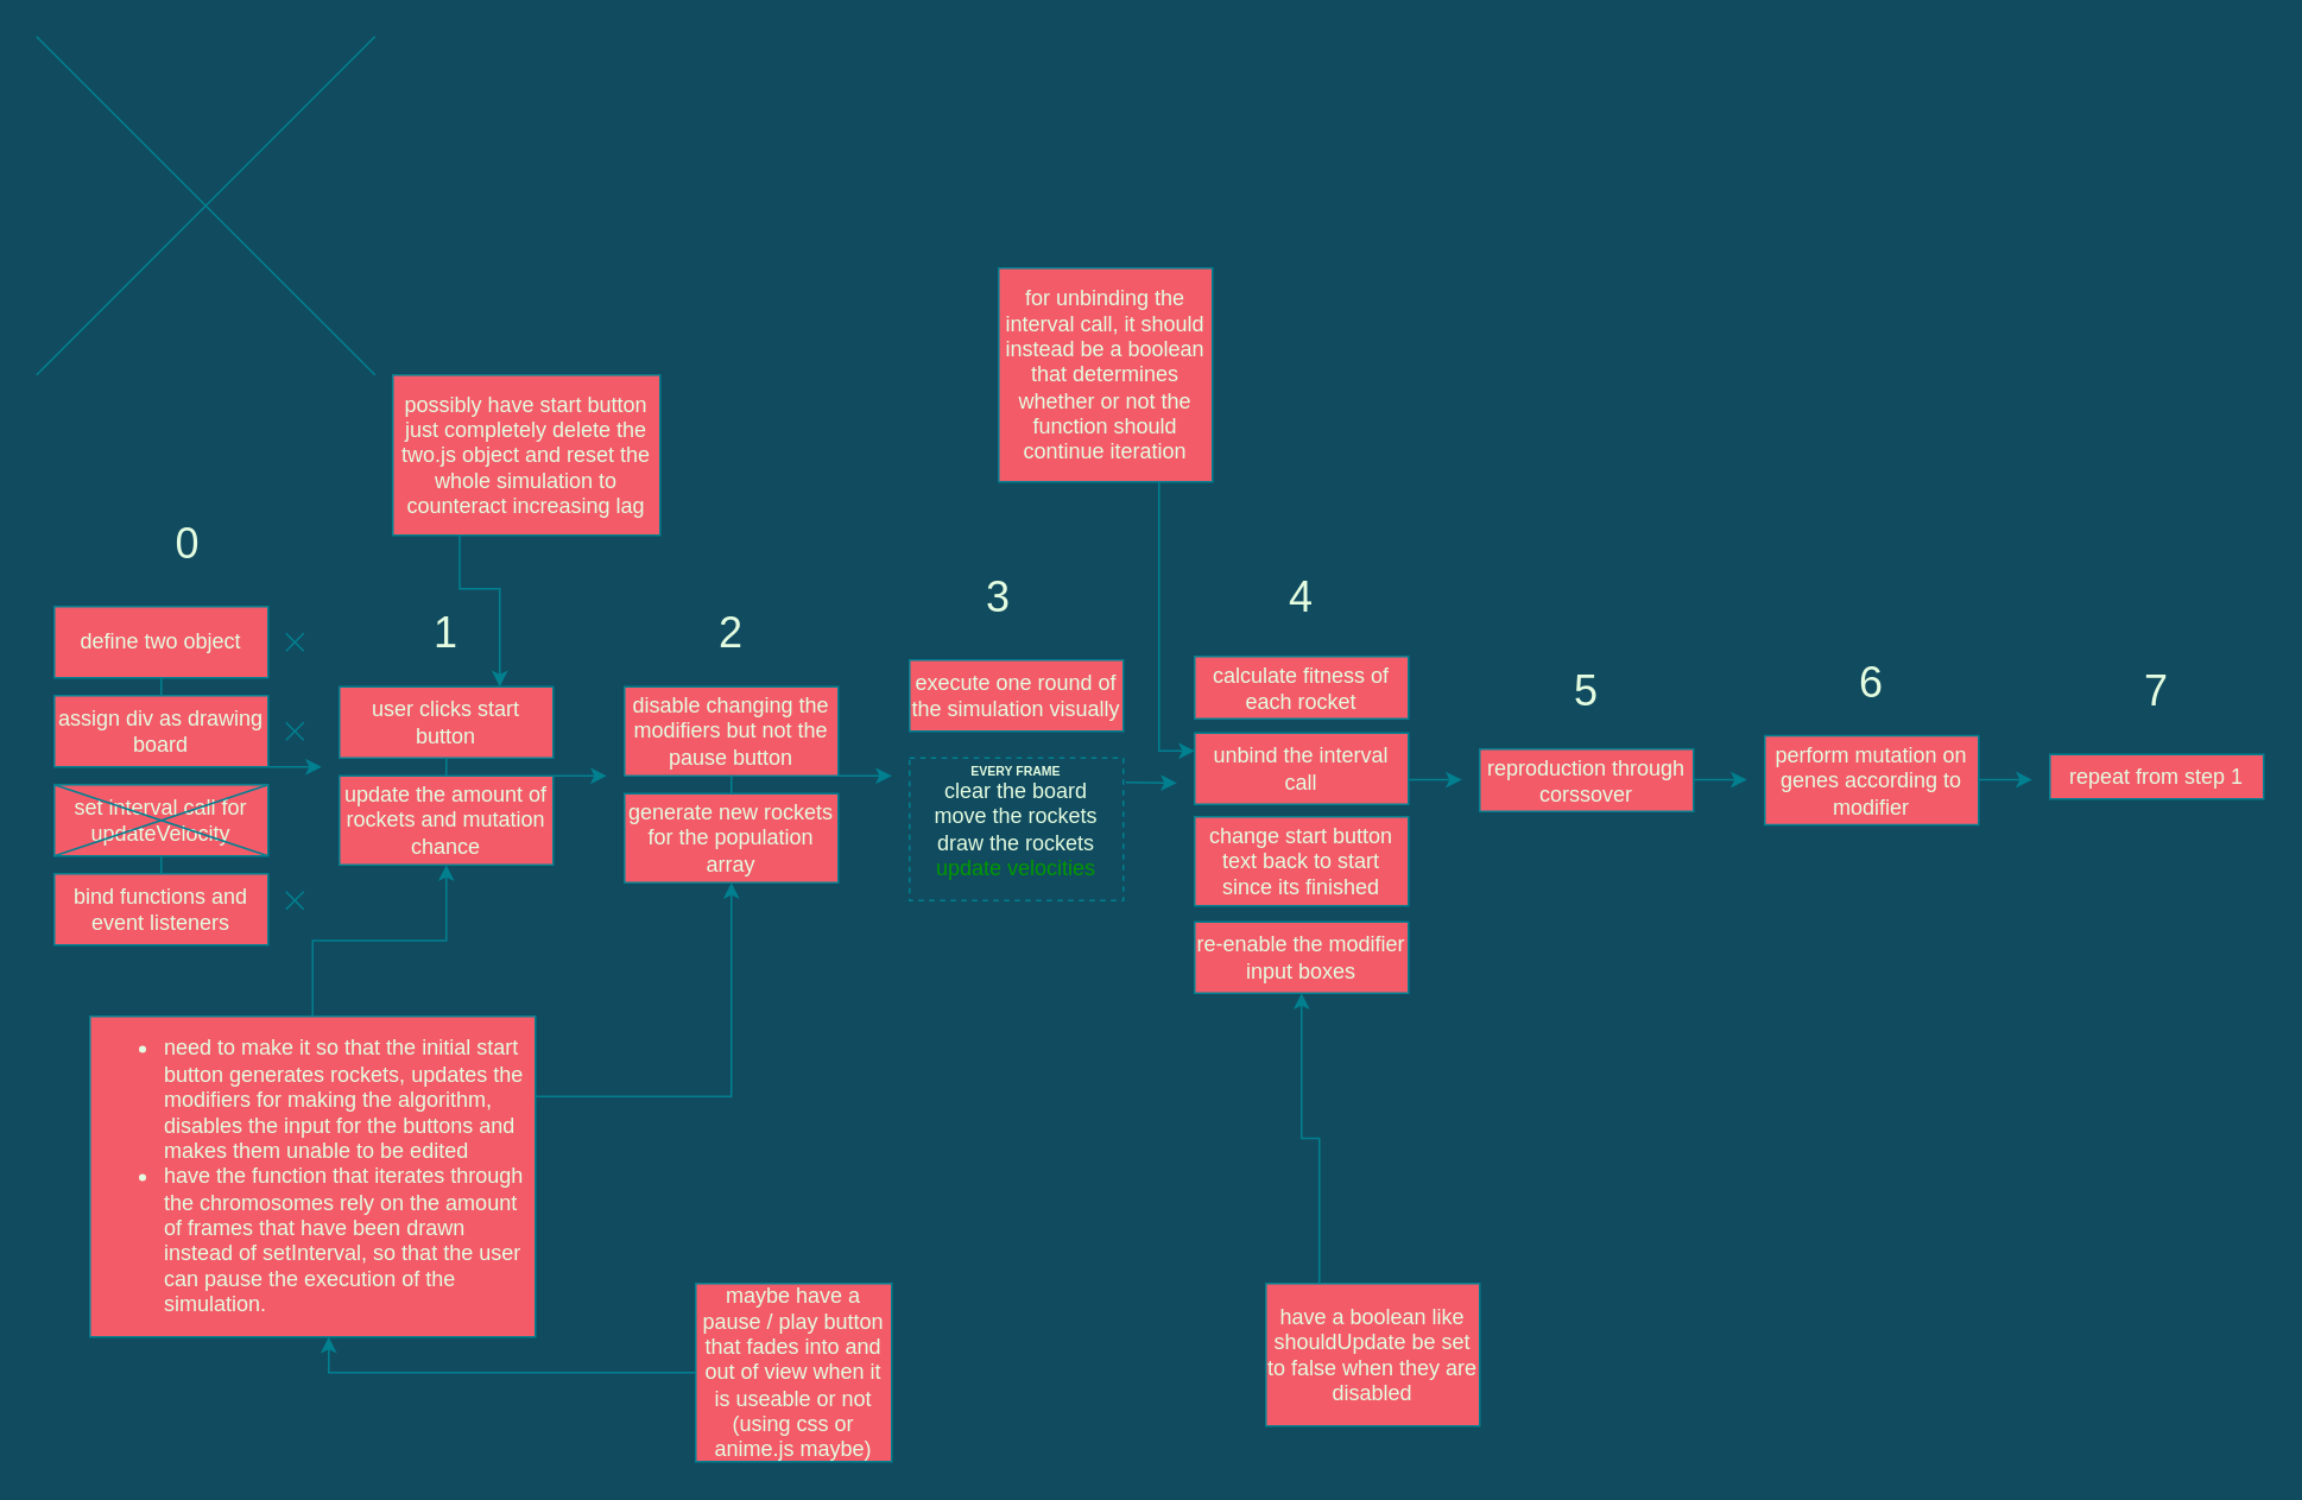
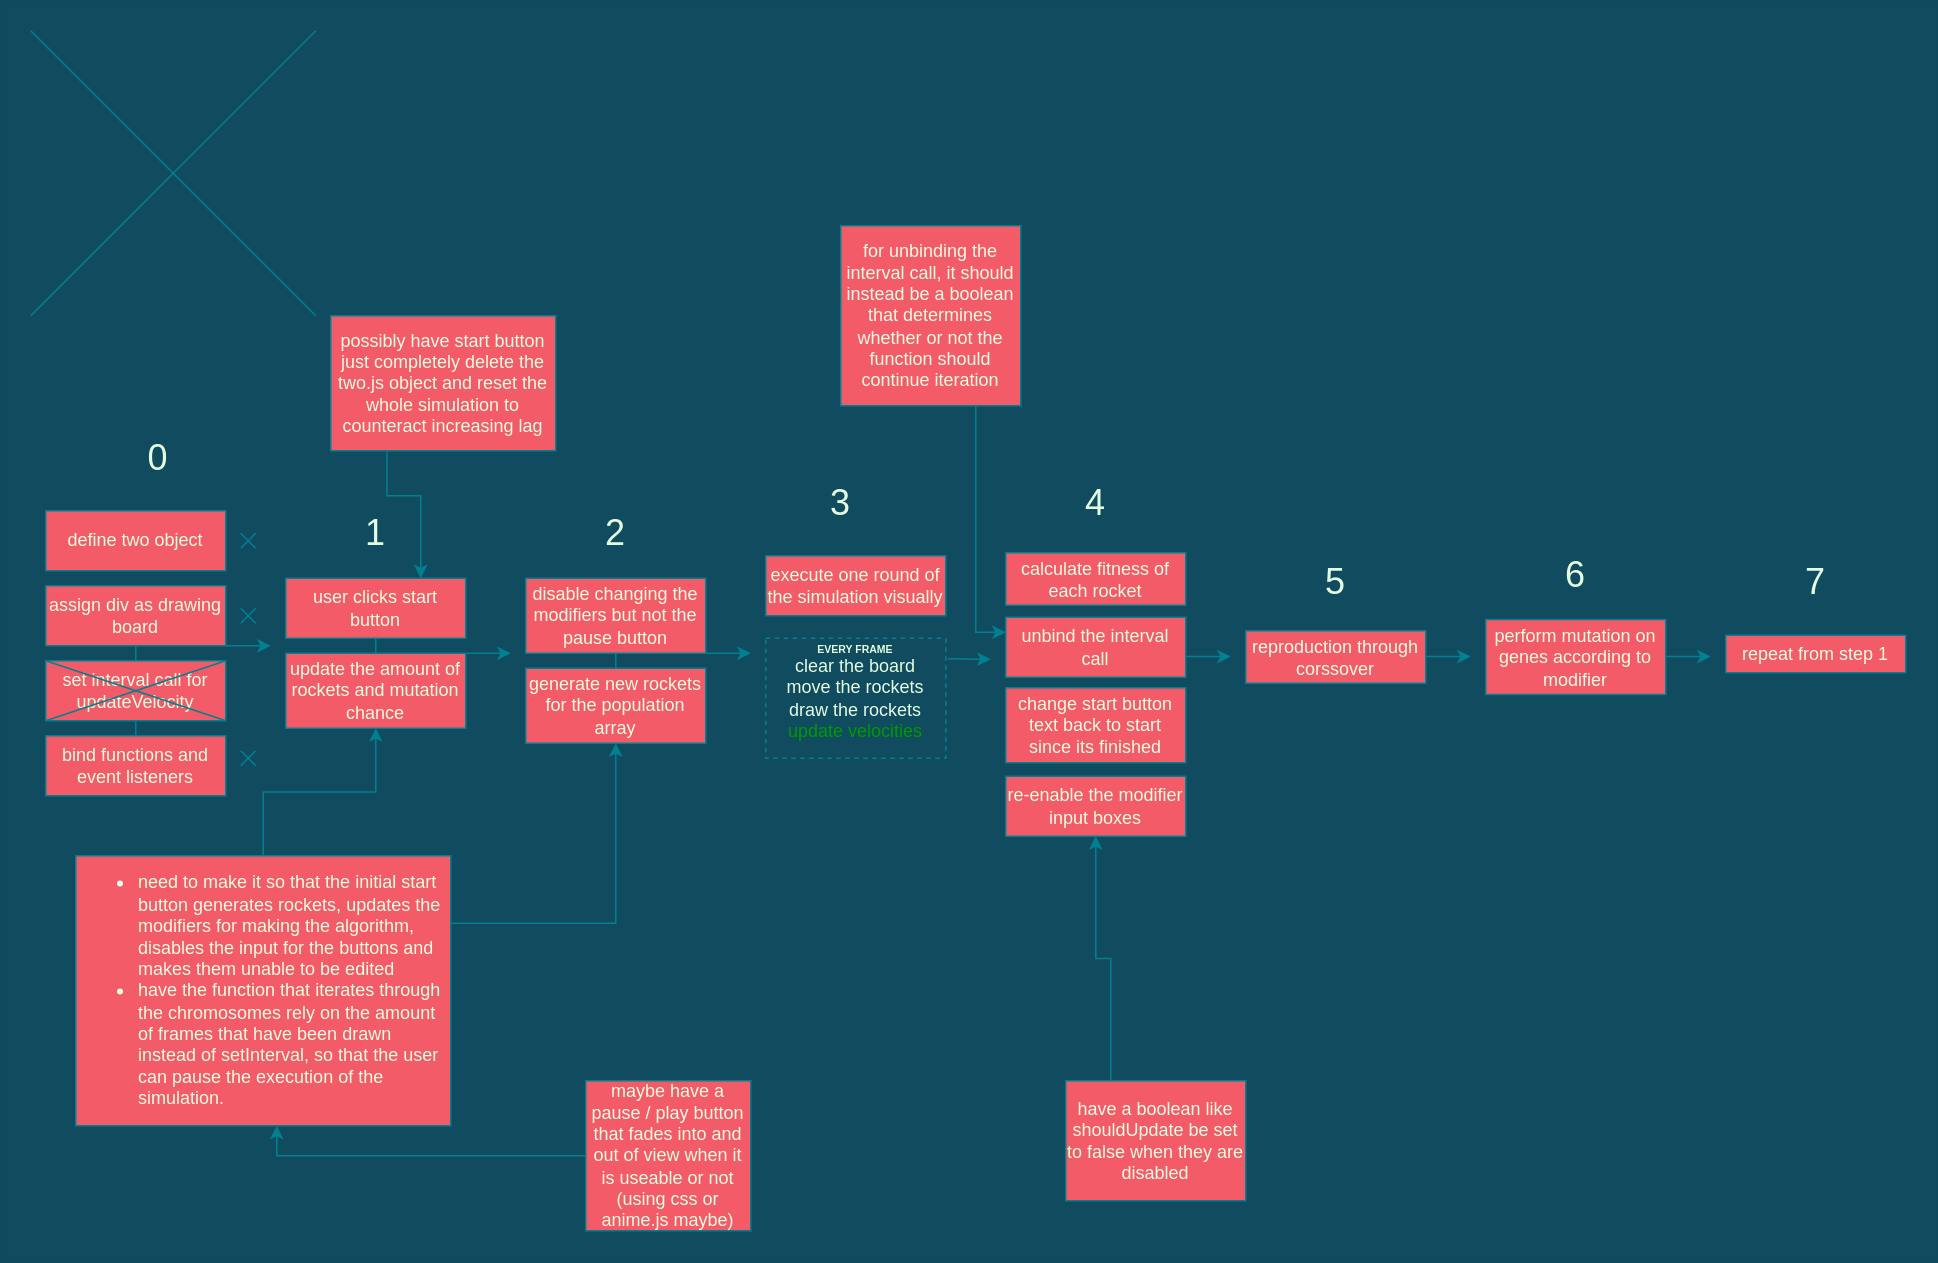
- <mxCell id="17" value="" style="endArrow=none;html=1;exitX=0.5;exitY=1;exitDx=0;exitDy=0;entryX=0.5;entryY=0;entryDx=0;entryDy=0;labelBackgroundColor=#114B5F;strokeColor=#028090;fontColor=#E4FDE1;" parent="11" source="13" target="15" edge="1"><mxGeometry width="50" height="50" relative="1" as="geometry"><mxPoint x="920" y="450" as="sourcePoint" /><mxPoint x="970" y="400" as="targetPoint" /></mxGeometry></mxCell>
+ <mxCell id="18" value="" style="endArrow=none;html=1;exitX=0.5;exitY=1;exitDx=0;exitDy=0;entryX=0.5;entryY=0;entryDx=0;entryDy=0;labelBackgroundColor=#114B5F;strokeColor=#028090;fontColor=#E4FDE1;" parent="11" source="15" target="12" edge="1"><mxGeometry width="50" height="50" relative="1" as="geometry"><mxPoint x="920" y="450" as="sourcePoint" /><mxPoint x="970" y="400" as="targetPoint" /></mxGeometry></mxCell>
